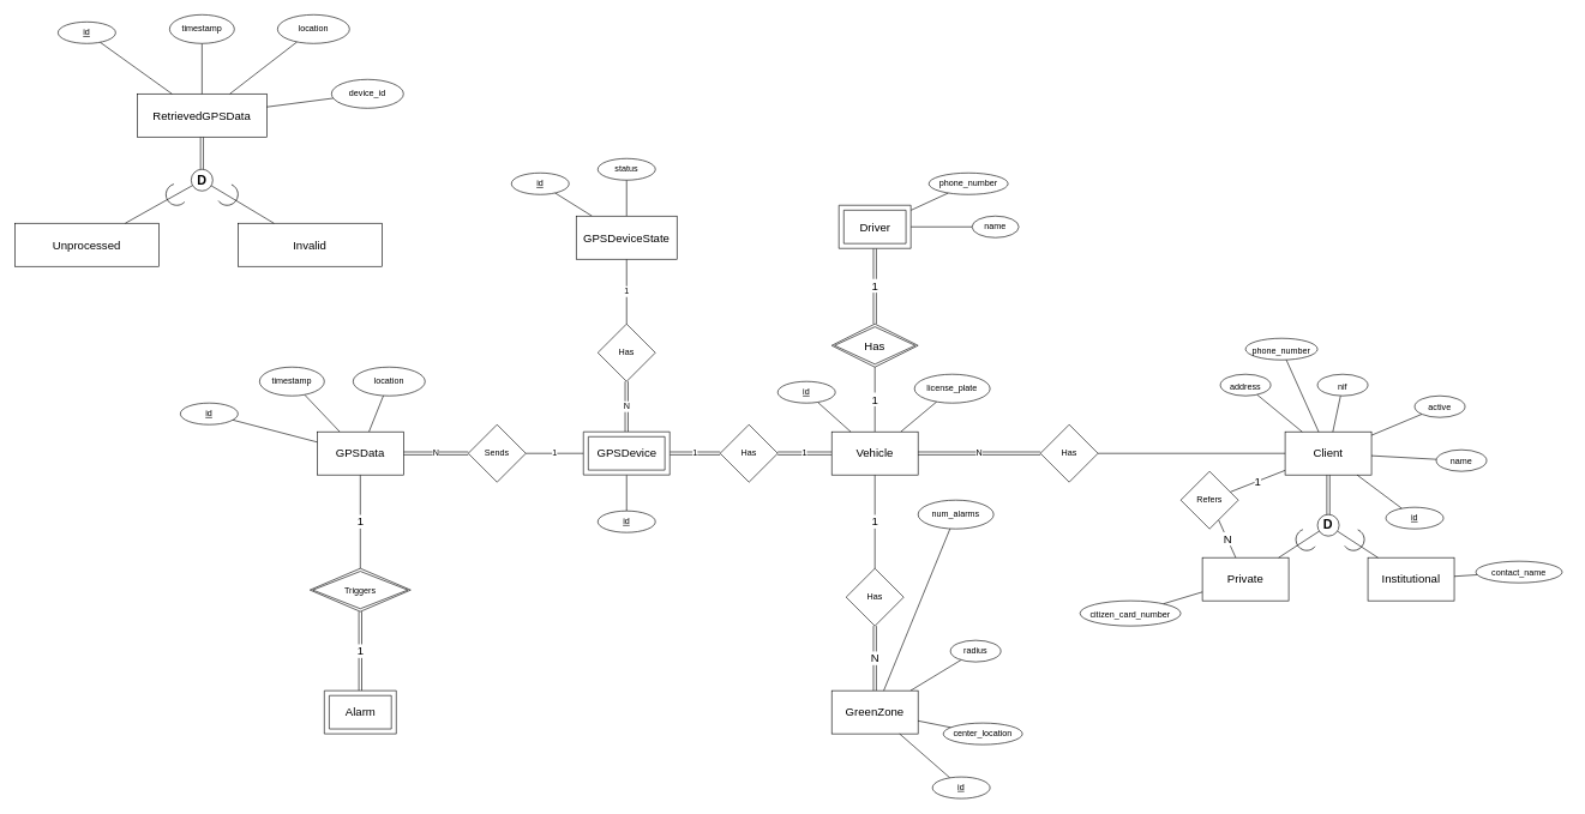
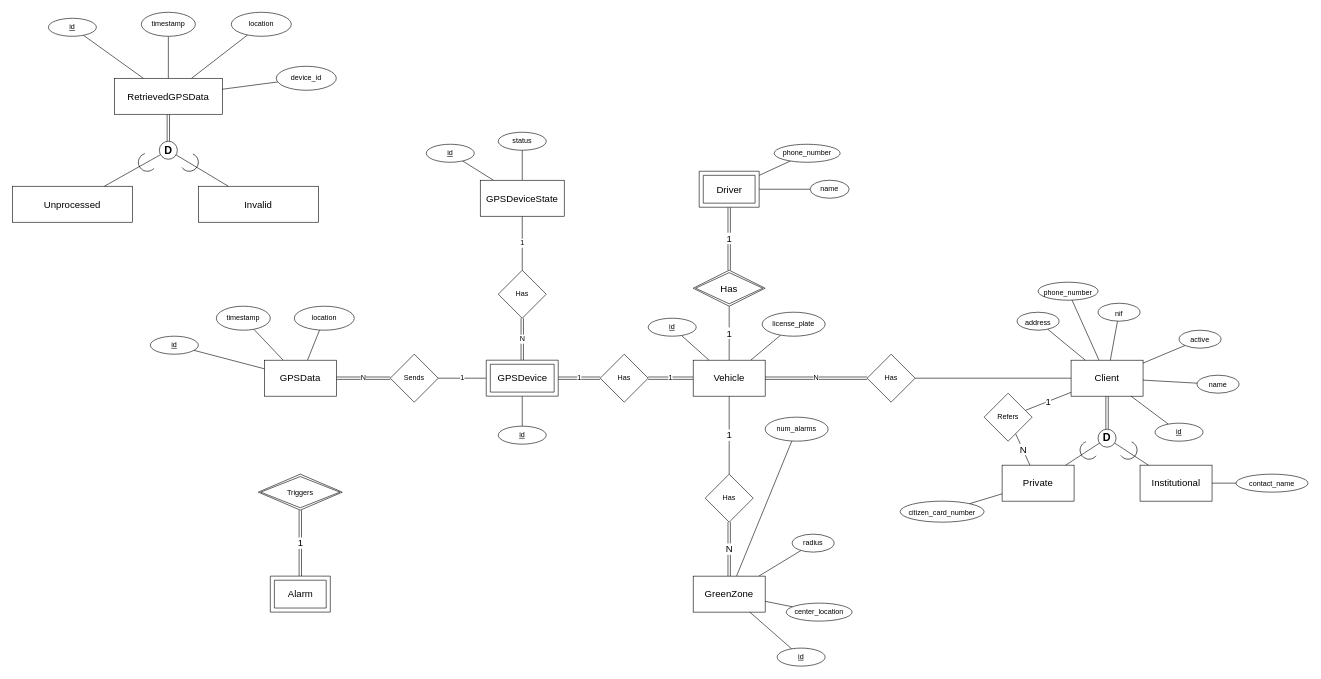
- <mxCell id="11" value="&lt;font style=&quot;font-size: 12px&quot;&gt;nif&lt;/font&gt;" style="ellipse;whiteSpace=wrap;html=1;fontSize=18;" parent="1" vertex="1"><mxGeometry x="1830" y="520" width="70" height="30" as="geometry" /></mxCell>
+ <mxCell id="11" value="&lt;font style=&quot;font-size: 12px&quot;&gt;nif&lt;/font&gt;" style="ellipse;whiteSpace=wrap;html=1;fontSize=18;" parent="1" vertex="1"><mxGeometry x="1830" y="505" width="70" height="30" as="geometry" /></mxCell>
- <mxCell id="38" value="1" style="edgeStyle=none;rounded=0;orthogonalLoop=1;jettySize=auto;html=1;labelBackgroundColor=default;fontFamily=Helvetica;fontSize=16;fontColor=default;startArrow=none;startFill=0;endArrow=none;endFill=0;strokeColor=default;" parent="1" source="39" target="101" edge="1"><mxGeometry relative="1" as="geometry"><mxPoint x="500" y="785" as="targetPoint" /></mxGeometry></mxCell>
- <mxCell id="19" value="&lt;font style=&quot;font-size: 12px&quot;&gt;contact_name&lt;/font&gt;" style="ellipse;whiteSpace=wrap;html=1;fontSize=18;" parent="1" vertex="1"><mxGeometry x="2050" y="780" width="120" height="30" as="geometry" /></mxCell>
+ <mxCell id="19" value="&lt;font style=&quot;font-size: 12px&quot;&gt;contact_name&lt;/font&gt;" style="ellipse;whiteSpace=wrap;html=1;fontSize=18;" parent="1" vertex="1"><mxGeometry x="2060" y="790" width="120" height="30" as="geometry" /></mxCell>
